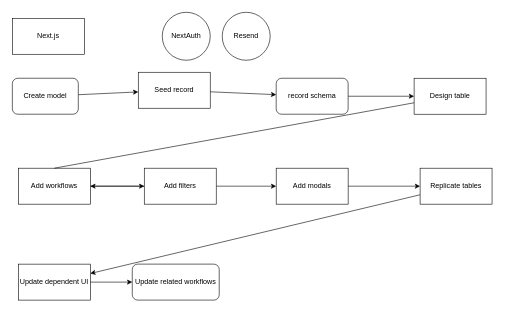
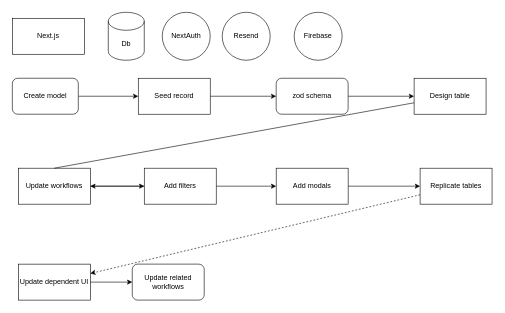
+ <mxCell id="2" value="Db" style="shape=cylinder3;whiteSpace=wrap;html=1;boundedLbl=1;backgroundOutline=1;size=15;" parent="1" vertex="1"><mxGeometry x="180" y="20" width="60" height="80" as="geometry" /></mxCell>
+ <mxCell id="5" value="Firebase" style="ellipse;whiteSpace=wrap;html=1;aspect=fixed;" parent="1" vertex="1"><mxGeometry x="490" y="20" width="80" height="80" as="geometry" /></mxCell>
- <mxCell id="10" value="Seed record" style="whiteSpace=wrap;html=1;" vertex="1" parent="1"><mxGeometry x="230" y="120" width="120" height="60" as="geometry" /></mxCell>
+ <mxCell id="10" value="Seed record" style="whiteSpace=wrap;html=1;" vertex="1" parent="1"><mxGeometry x="230" y="130" width="120" height="60" as="geometry" /></mxCell>
- <mxCell id="24" value="record schema" style="rounded=1;whiteSpace=wrap;html=1;" vertex="1" parent="1"><mxGeometry x="460" y="130" width="120" height="60" as="geometry" /></mxCell>
+ <mxCell id="24" value="zod schema" style="rounded=1;whiteSpace=wrap;html=1;" vertex="1" parent="1"><mxGeometry x="460" y="130" width="120" height="60" as="geometry" /></mxCell>
- <mxCell id="14" value="Add workflows" style="whiteSpace=wrap;html=1;" vertex="1" parent="1"><mxGeometry x="30" y="280" width="120" height="60" as="geometry" /></mxCell>
+ <mxCell id="14" value="Update workflows" style="whiteSpace=wrap;html=1;" vertex="1" parent="1"><mxGeometry x="30" y="280" width="120" height="60" as="geometry" /></mxCell>
- <mxCell id="18" value="" style="edgeStyle=none;html=1;" edge="1" parent="1" source="19" target="21"><mxGeometry relative="1" as="geometry" /></mxCell>
+ <mxCell id="18" value="" style="edgeStyle=none;html=1;dashed=1;" edge="1" parent="1" source="19" target="21"><mxGeometry relative="1" as="geometry" /></mxCell>
- <mxCell id="22" value="Update related workflows" style="rounded=1;whiteSpace=wrap;html=1;" vertex="1" parent="1"><mxGeometry x="220" y="440" width="145" height="60" as="geometry" /></mxCell>
+ <mxCell id="22" value="Update related workflows" style="rounded=1;whiteSpace=wrap;html=1;" vertex="1" parent="1"><mxGeometry x="220" y="440" width="120" height="60" as="geometry" /></mxCell>
